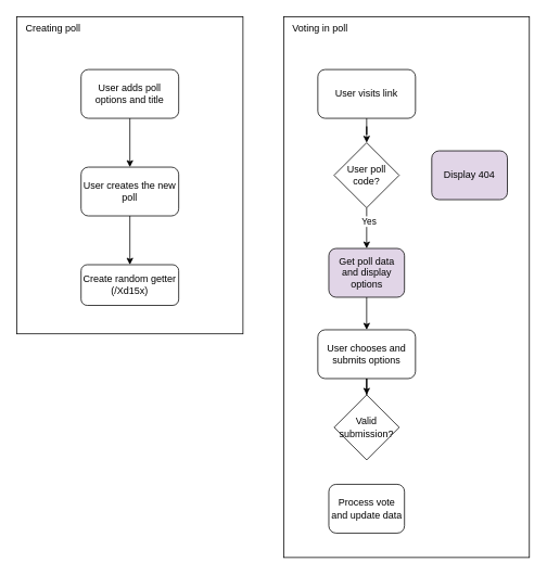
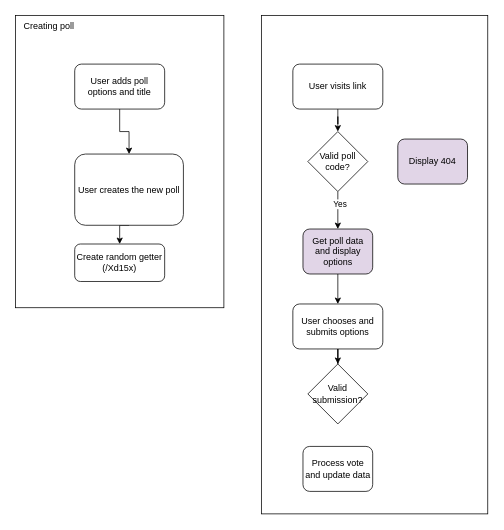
- <mxCell id="18" value="Voting in poll" style="text;html=1;strokeColor=none;fillColor=none;align=center;verticalAlign=middle;whiteSpace=wrap;rounded=0;" vertex="1" parent="1"><mxGeometry x="348" y="20" width="90" height="30" as="geometry" /></mxCell>
- <mxCell id="13" value="User poll code?" style="rhombus;whiteSpace=wrap;html=1;" vertex="1" parent="1"><mxGeometry x="410" y="175" width="80" height="80" as="geometry" /></mxCell>
+ <mxCell id="13" value="Valid poll code?" style="rhombus;whiteSpace=wrap;html=1;" vertex="1" parent="1"><mxGeometry x="410" y="175" width="80" height="80" as="geometry" /></mxCell>
- <mxCell id="5" value="User creates the new poll" style="rounded=1;whiteSpace=wrap;html=1;" vertex="1" parent="1"><mxGeometry x="99" y="205" width="120" height="60" as="geometry" /></mxCell>
+ <mxCell id="5" value="User creates the new poll" style="rounded=1;whiteSpace=wrap;html=1;" vertex="1" parent="1"><mxGeometry x="99" y="205" width="145" height="95" as="geometry" /></mxCell>
